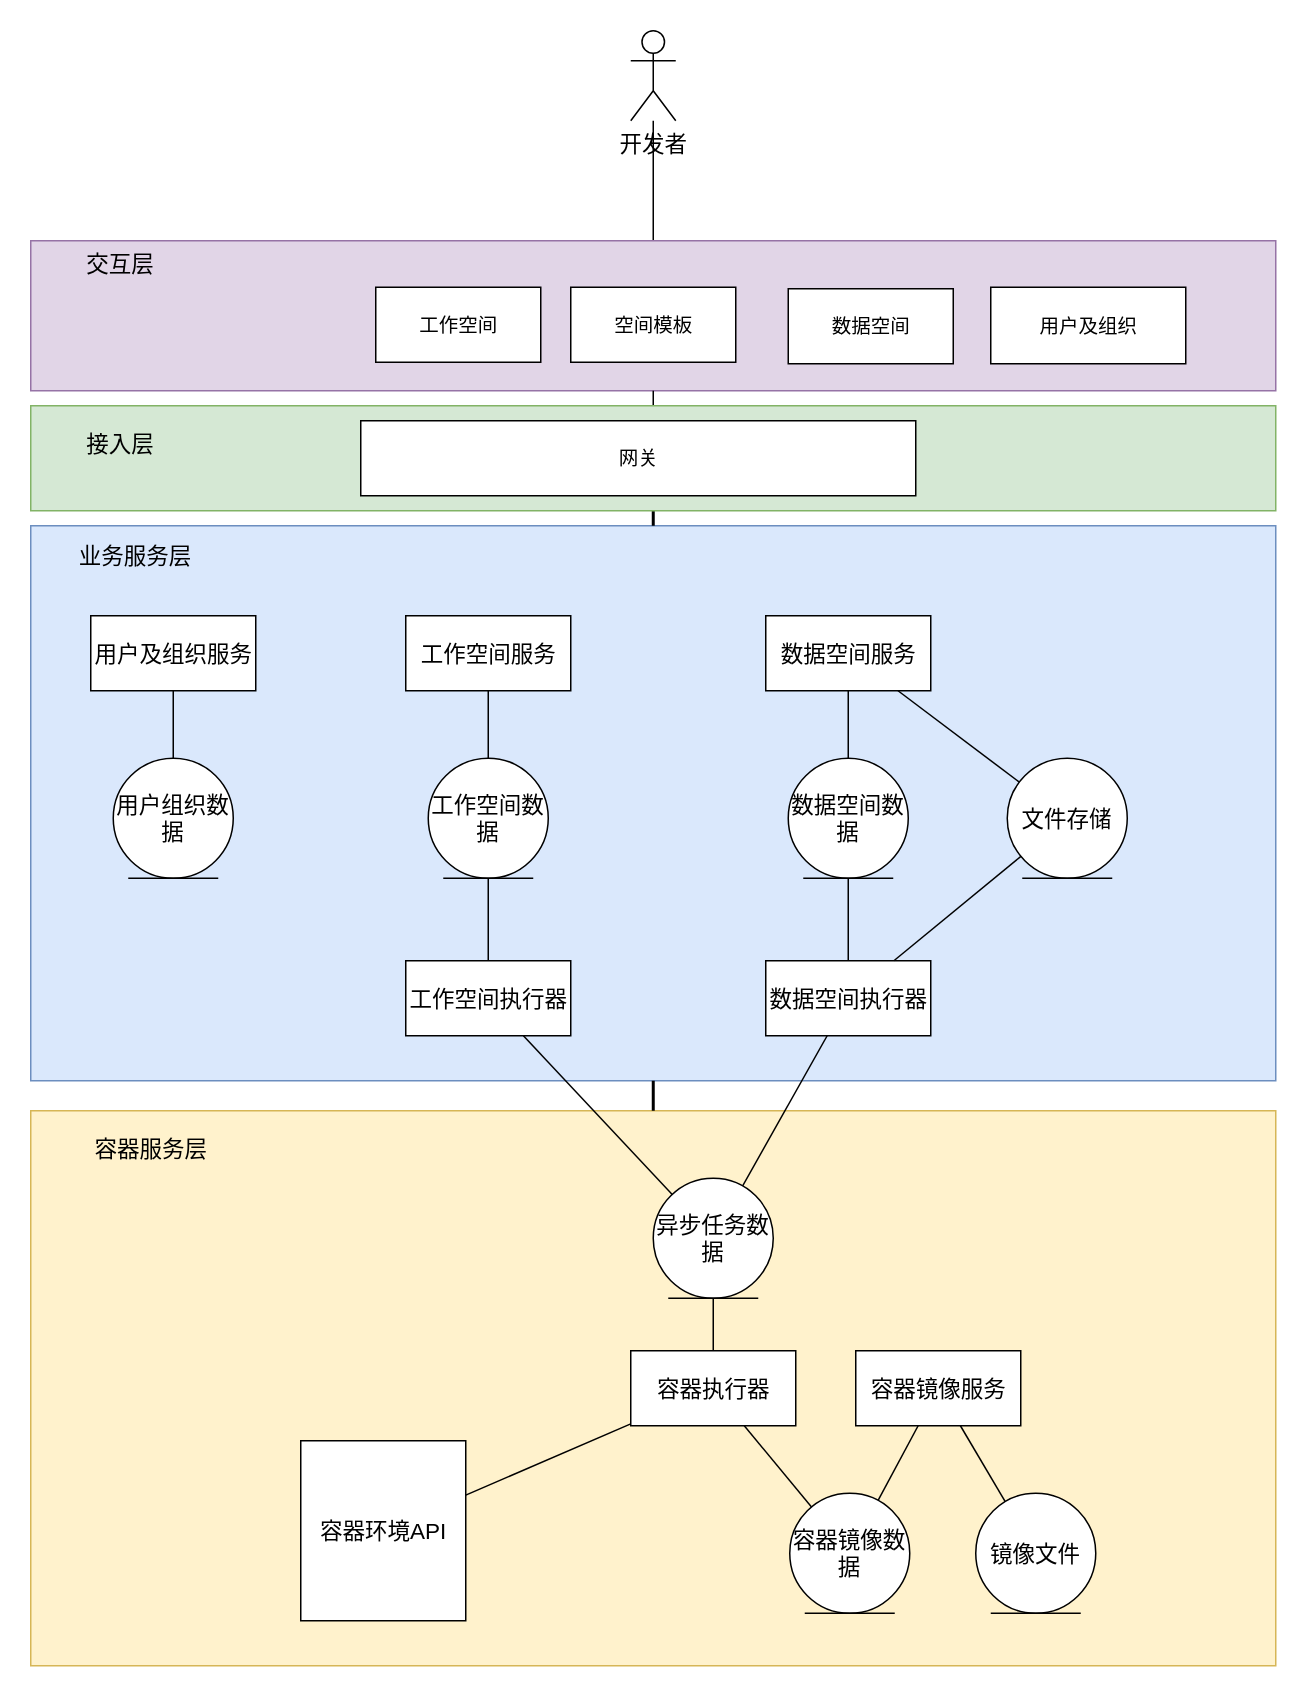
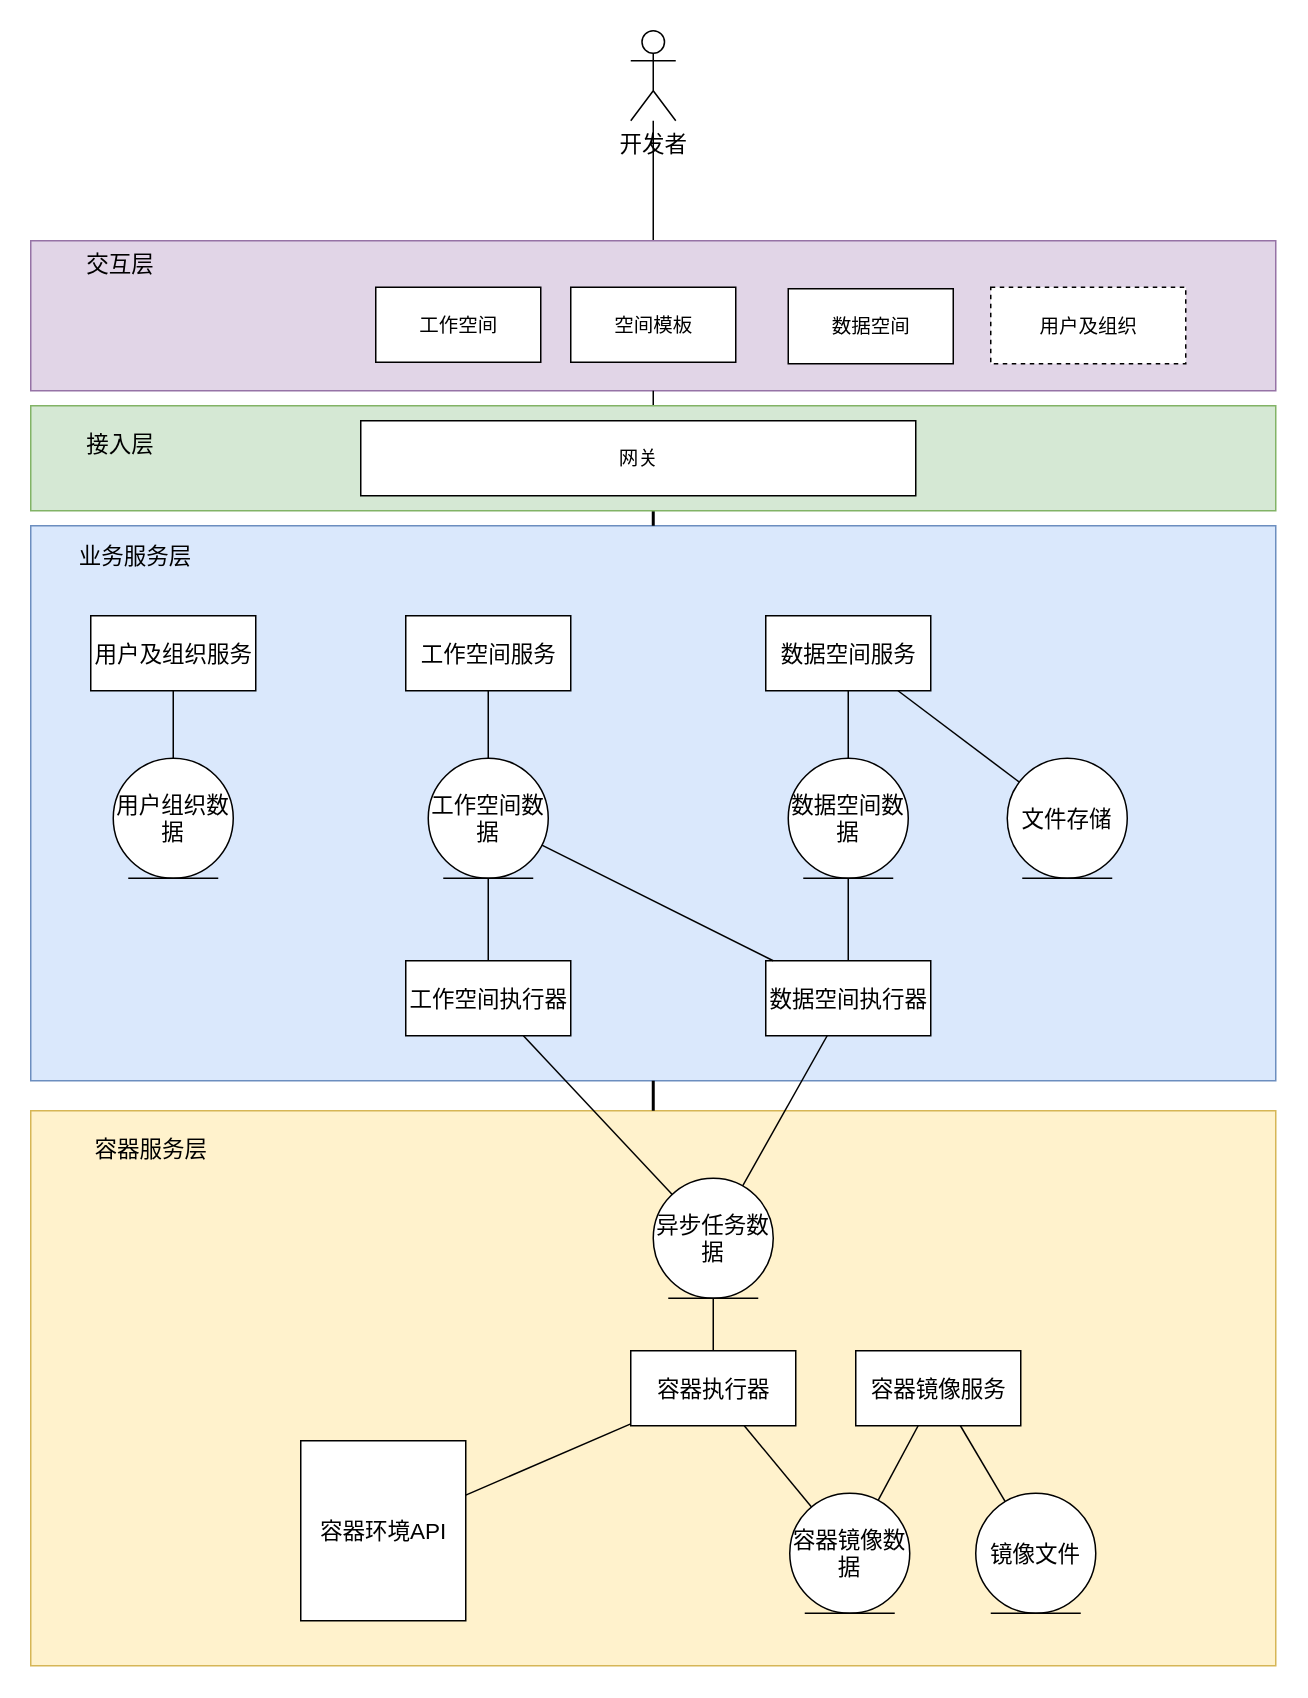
- <mxCell id="22" value="用户及组织" style="html=1;fontSize=13;" parent="1" vertex="1"><mxGeometry x="660" y="191" width="130" height="51" as="geometry" /></mxCell>
+ <mxCell id="22" value="用户及组织" style="html=1;fontSize=13;dashed=1;" parent="1" vertex="1"><mxGeometry x="660" y="191" width="130" height="51" as="geometry" /></mxCell>
- <mxCell id="13" style="edgeStyle=none;html=1;endArrow=none;endFill=0;fontSize=15;" parent="1" source="7" target="11" edge="1"><mxGeometry relative="1" as="geometry" /></mxCell>
+ <mxCell id="13" style="edgeStyle=none;html=1;endArrow=none;endFill=0;fontSize=15;" parent="1" source="7" target="9" edge="1"><mxGeometry relative="1" as="geometry" /></mxCell>
